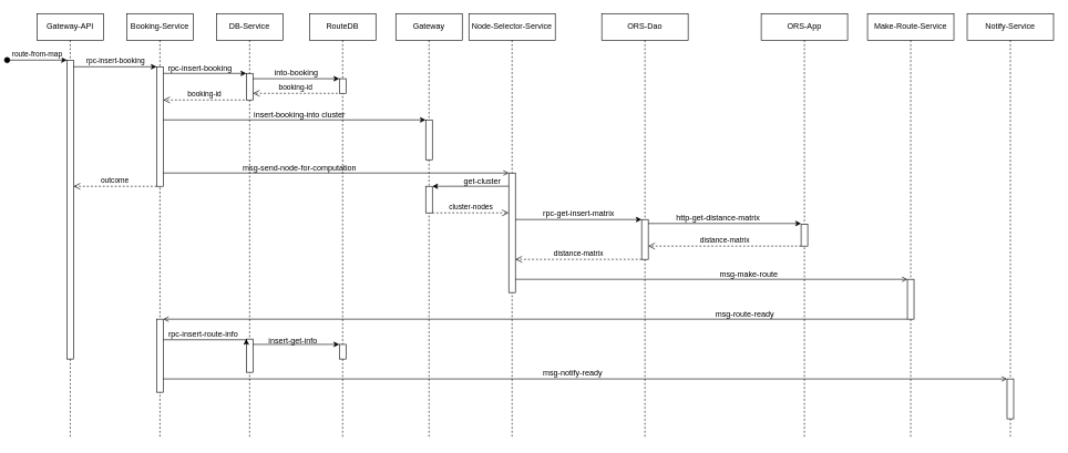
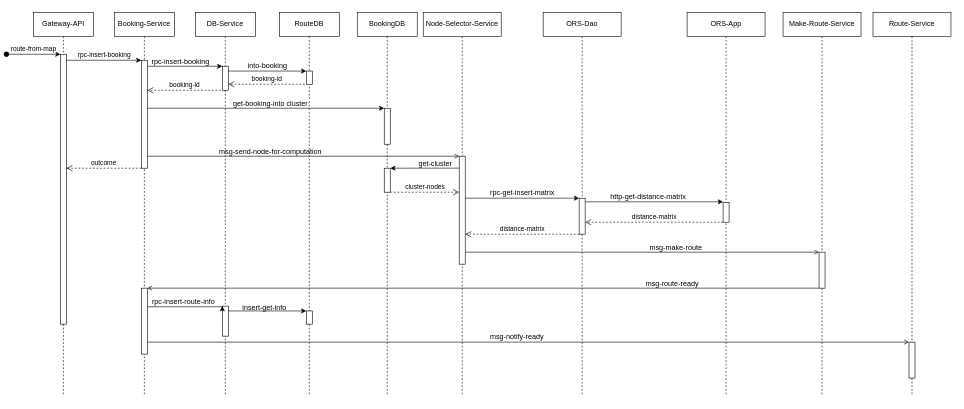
- <mxCell id="20" value="Gateway" style="shape=umlLifeline;perimeter=lifelinePerimeter;whiteSpace=wrap;html=1;container=0;dropTarget=0;collapsible=0;recursiveResize=0;outlineConnect=0;portConstraint=eastwest;newEdgeStyle={&quot;edgeStyle&quot;:&quot;elbowEdgeStyle&quot;,&quot;elbow&quot;:&quot;vertical&quot;,&quot;curved&quot;:0,&quot;rounded&quot;:0};" parent="1" vertex="1"><mxGeometry x="560" y="20" width="100" height="640" as="geometry" /></mxCell>
+ <mxCell id="20" value="BookingDB" style="shape=umlLifeline;perimeter=lifelinePerimeter;whiteSpace=wrap;html=1;container=0;dropTarget=0;collapsible=0;recursiveResize=0;outlineConnect=0;portConstraint=eastwest;newEdgeStyle={&quot;edgeStyle&quot;:&quot;elbowEdgeStyle&quot;,&quot;elbow&quot;:&quot;vertical&quot;,&quot;curved&quot;:0,&quot;rounded&quot;:0};" parent="1" vertex="1"><mxGeometry x="560" y="20" width="100" height="640" as="geometry" /></mxCell>
- <mxCell id="54" value="Notify-Service" style="shape=umlLifeline;perimeter=lifelinePerimeter;whiteSpace=wrap;html=1;container=0;dropTarget=0;collapsible=0;recursiveResize=0;outlineConnect=0;portConstraint=eastwest;newEdgeStyle={&quot;edgeStyle&quot;:&quot;elbowEdgeStyle&quot;,&quot;elbow&quot;:&quot;vertical&quot;,&quot;curved&quot;:0,&quot;rounded&quot;:0};" parent="1" vertex="1"><mxGeometry x="1420" y="20" width="130" height="640" as="geometry" /></mxCell>
+ <mxCell id="54" value="Route-Service" style="shape=umlLifeline;perimeter=lifelinePerimeter;whiteSpace=wrap;html=1;container=0;dropTarget=0;collapsible=0;recursiveResize=0;outlineConnect=0;portConstraint=eastwest;newEdgeStyle={&quot;edgeStyle&quot;:&quot;elbowEdgeStyle&quot;,&quot;elbow&quot;:&quot;vertical&quot;,&quot;curved&quot;:0,&quot;rounded&quot;:0};" parent="1" vertex="1"><mxGeometry x="1420" y="20" width="130" height="640" as="geometry" /></mxCell>
- <mxCell id="34" value="insert-booking-into cluster" style="text;html=1;align=center;verticalAlign=middle;resizable=0;points=[];autosize=1;strokeColor=none;fillColor=none;" parent="1" vertex="1"><mxGeometry x="335" y="157" width="160" height="30" as="geometry" /></mxCell>
+ <mxCell id="34" value="get-booking-into cluster" style="text;html=1;align=center;verticalAlign=middle;resizable=0;points=[];autosize=1;strokeColor=none;fillColor=none;" parent="1" vertex="1"><mxGeometry x="335" y="157" width="160" height="30" as="geometry" /></mxCell>
